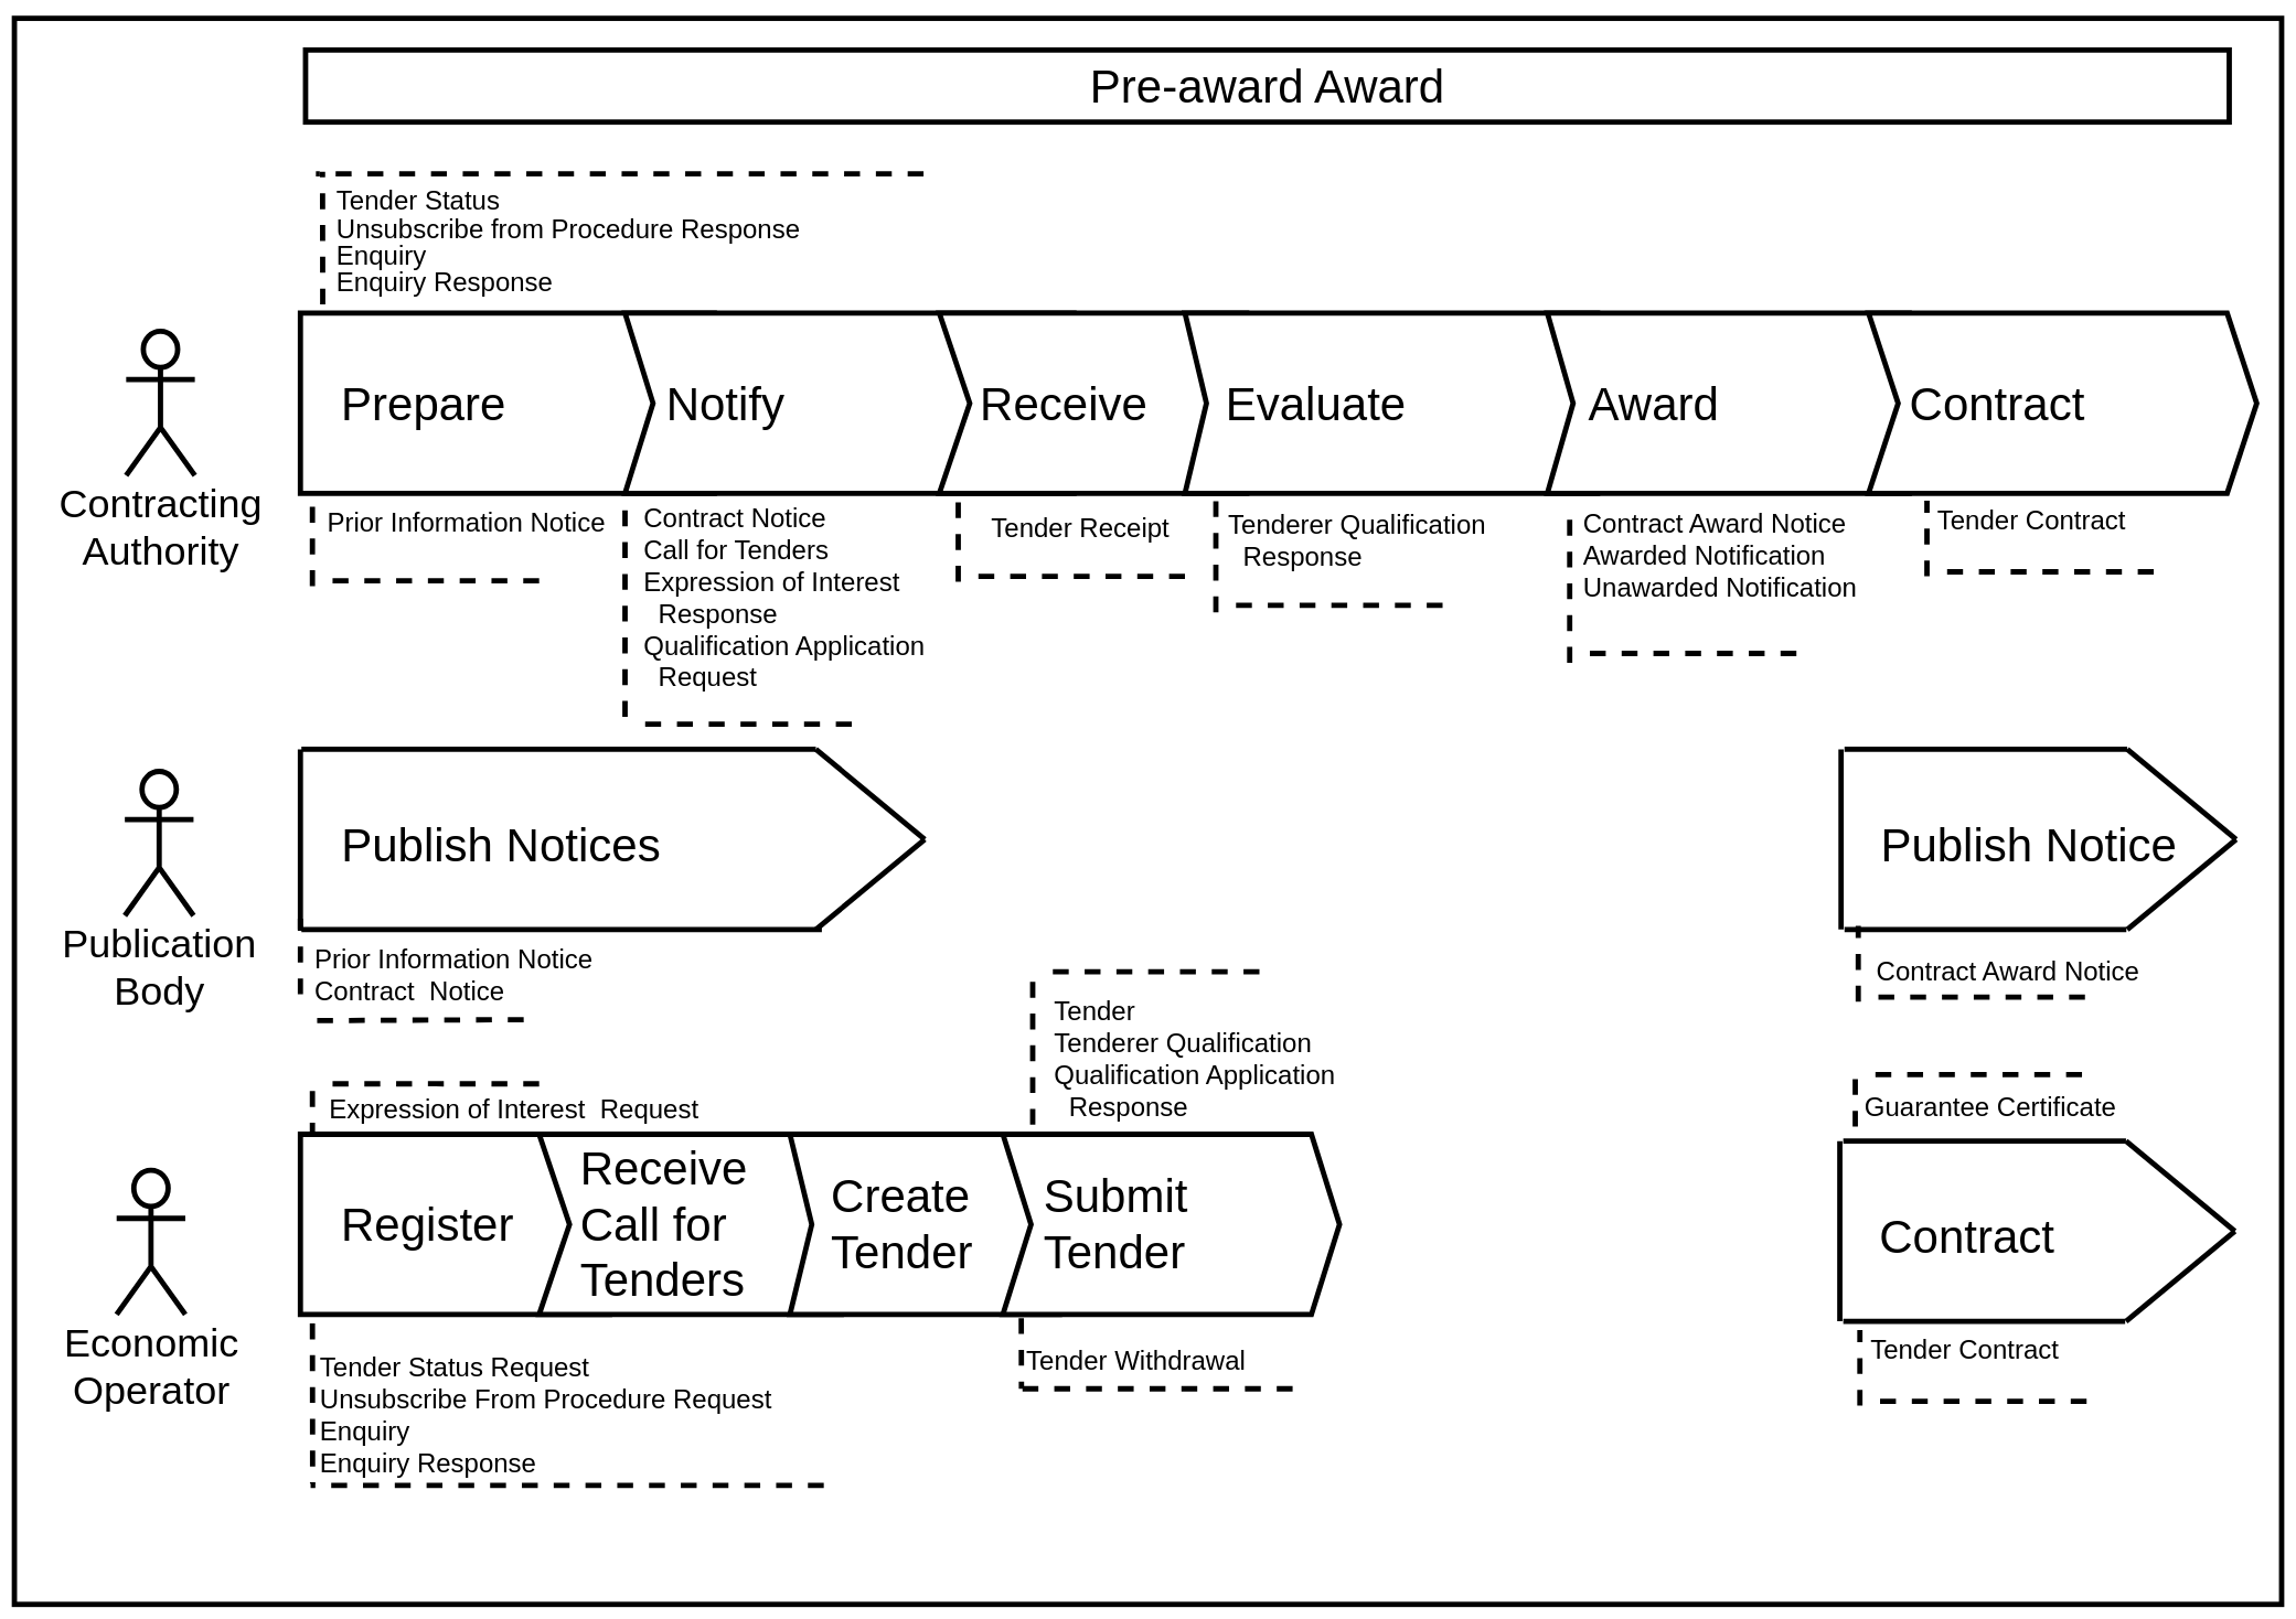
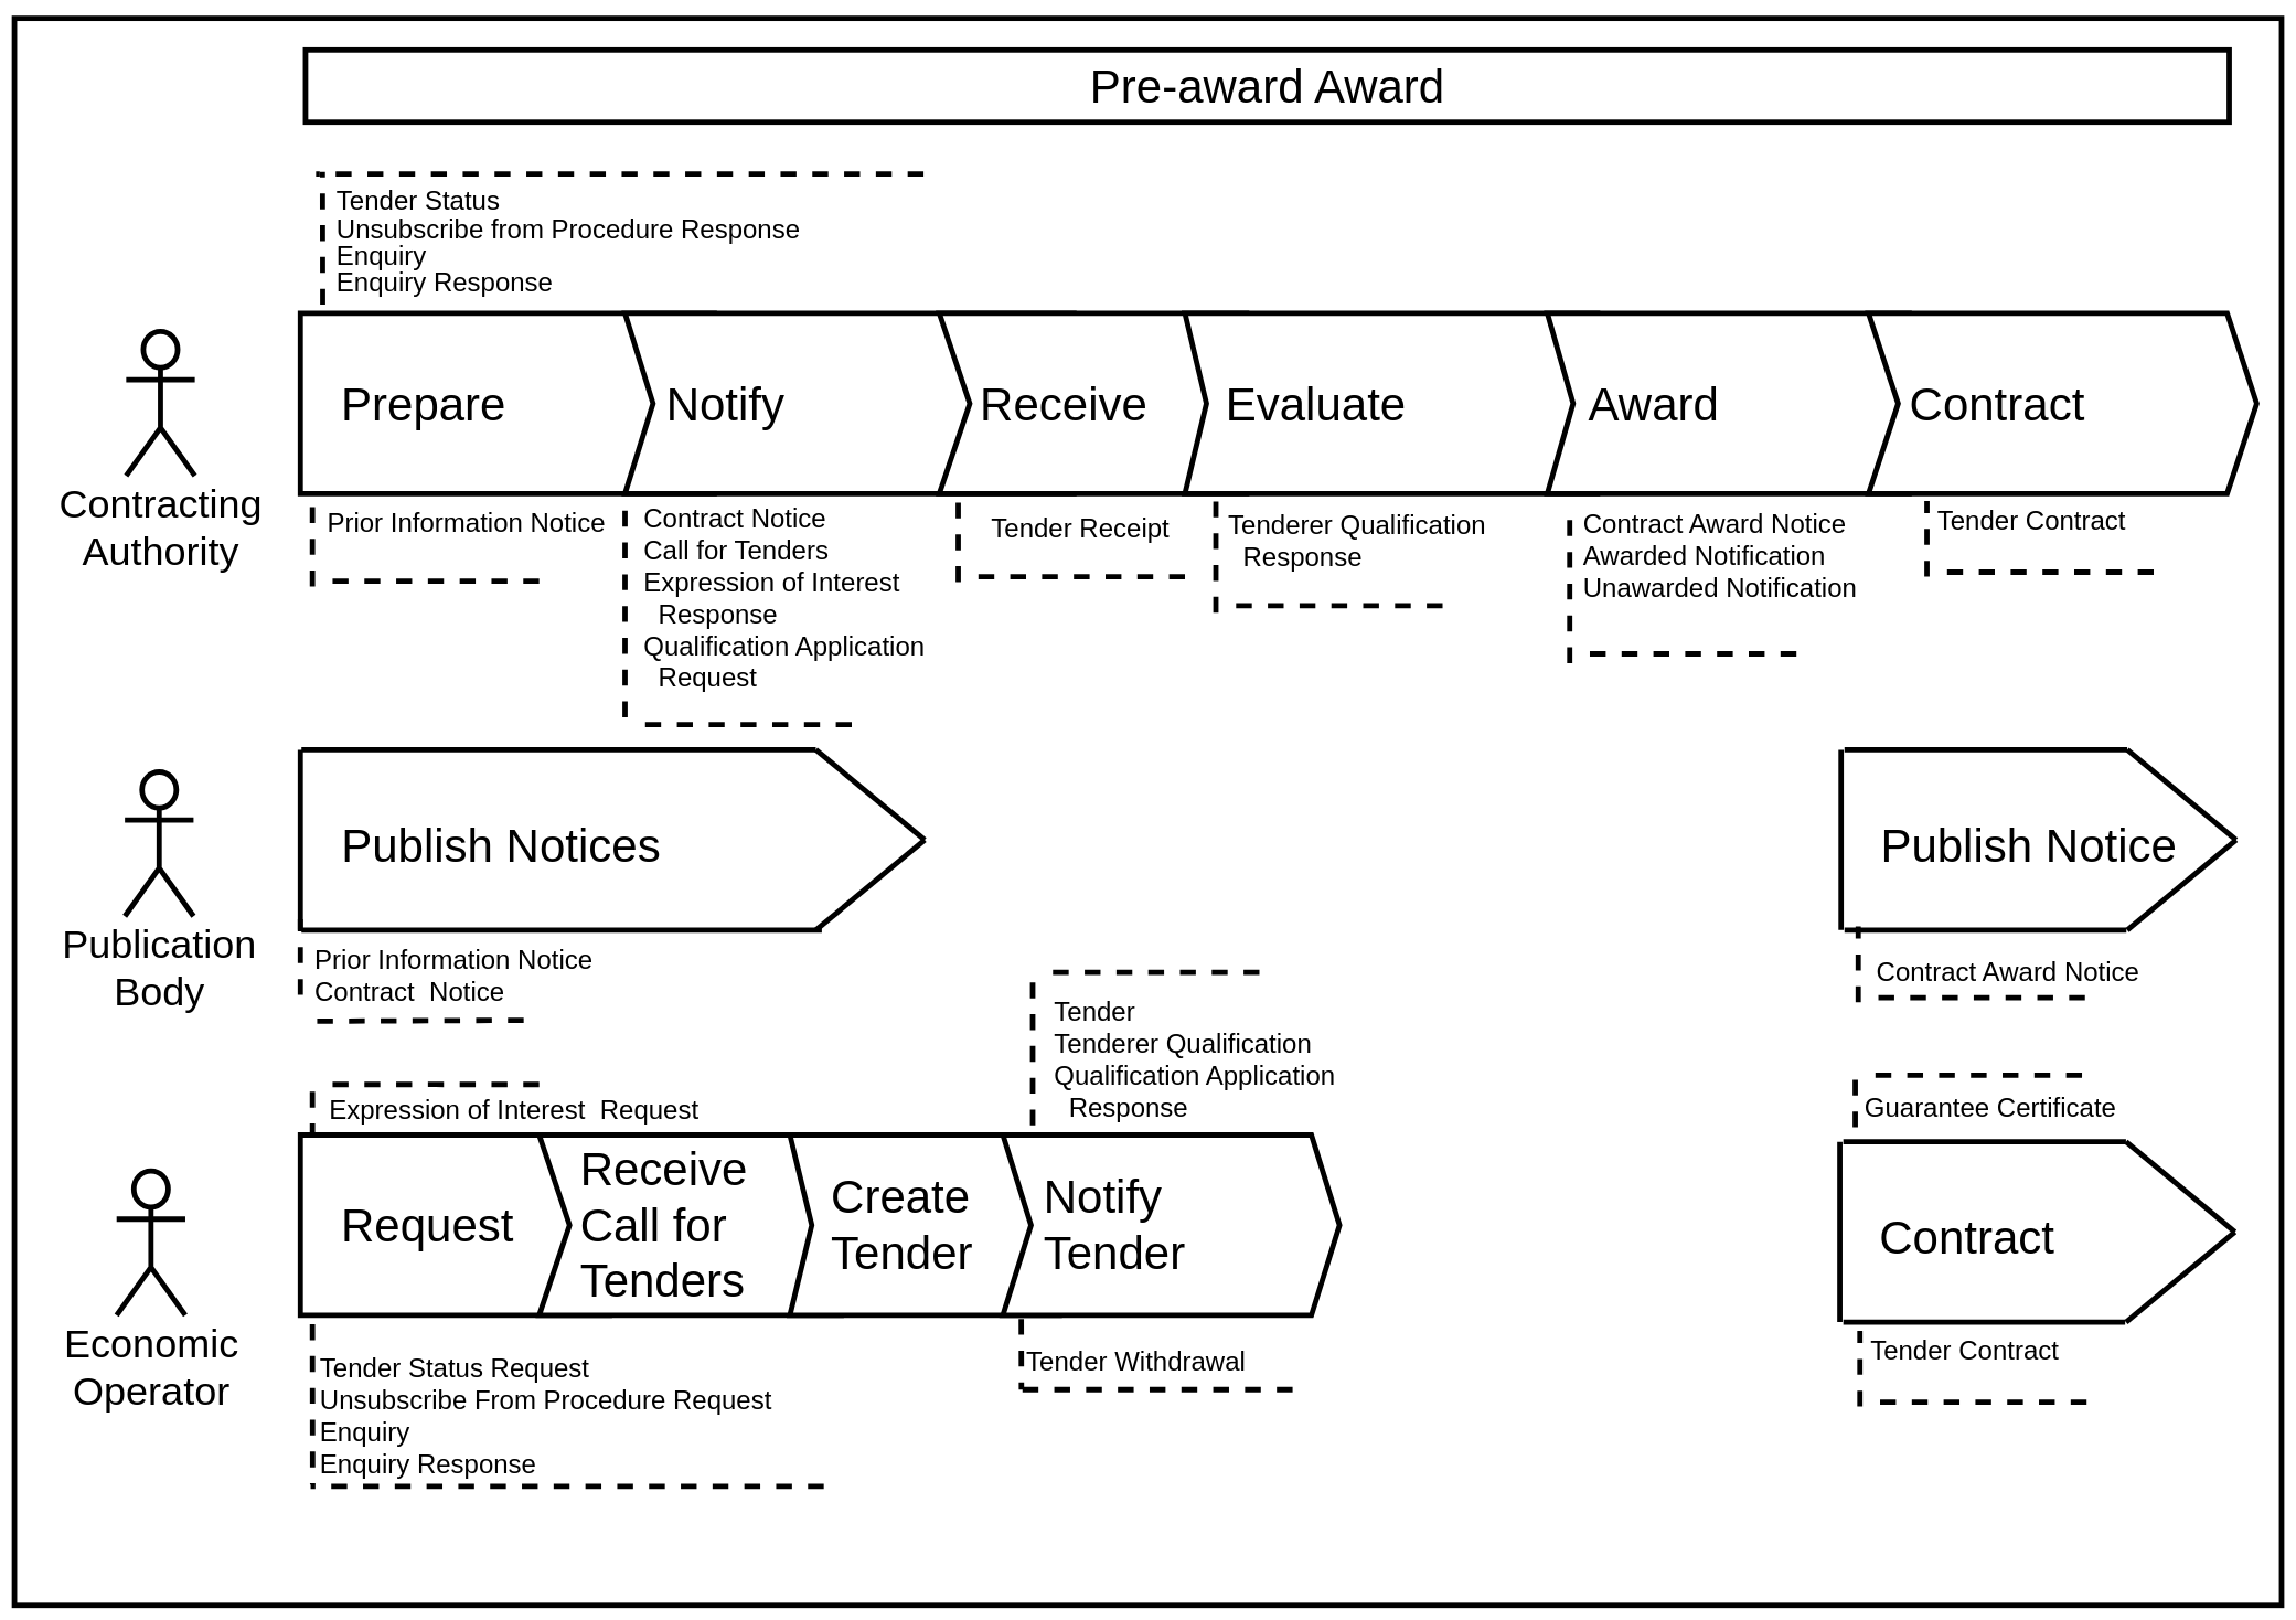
- <mxCell id="33" value="Register" style="shape=step;perimeter=stepPerimeter;whiteSpace=wrap;html=1;fixedSize=1;fillColor=#ffffff;gradientColor=none;size=0;fontStyle=0;fontSize=70;align=left;spacingLeft=60;strokeWidth=8;" vertex="1" parent="5"><mxGeometry x="433.254" y="1692.896" width="466.98" height="272.345" as="geometry" /></mxCell>
+ <mxCell id="33" value="Request" style="shape=step;perimeter=stepPerimeter;whiteSpace=wrap;html=1;fixedSize=1;fillColor=#ffffff;gradientColor=none;size=0;fontStyle=0;fontSize=70;align=left;spacingLeft=60;strokeWidth=8;" vertex="1" parent="5"><mxGeometry x="433.254" y="1692.896" width="466.98" height="272.345" as="geometry" /></mxCell>
- <mxCell id="36" value="Submit&lt;br style=&quot;font-size: 70px;&quot;&gt;Tender" style="shape=step;perimeter=stepPerimeter;whiteSpace=wrap;html=1;fixedSize=1;fillColor=#ffffff;gradientColor=none;fontSize=70;align=left;spacingLeft=60;size=42.493;strokeWidth=8;" vertex="1" parent="5"><mxGeometry x="1494.336" y="1692.896" width="508.489" height="272.345" as="geometry" /></mxCell>
+ <mxCell id="36" value="Notify&lt;br style=&quot;font-size: 70px;&quot;&gt;Tender" style="shape=step;perimeter=stepPerimeter;whiteSpace=wrap;html=1;fixedSize=1;fillColor=#ffffff;gradientColor=none;fontSize=70;align=left;spacingLeft=60;size=42.493;strokeWidth=8;" vertex="1" parent="5"><mxGeometry x="1494.336" y="1692.896" width="508.489" height="272.345" as="geometry" /></mxCell>
